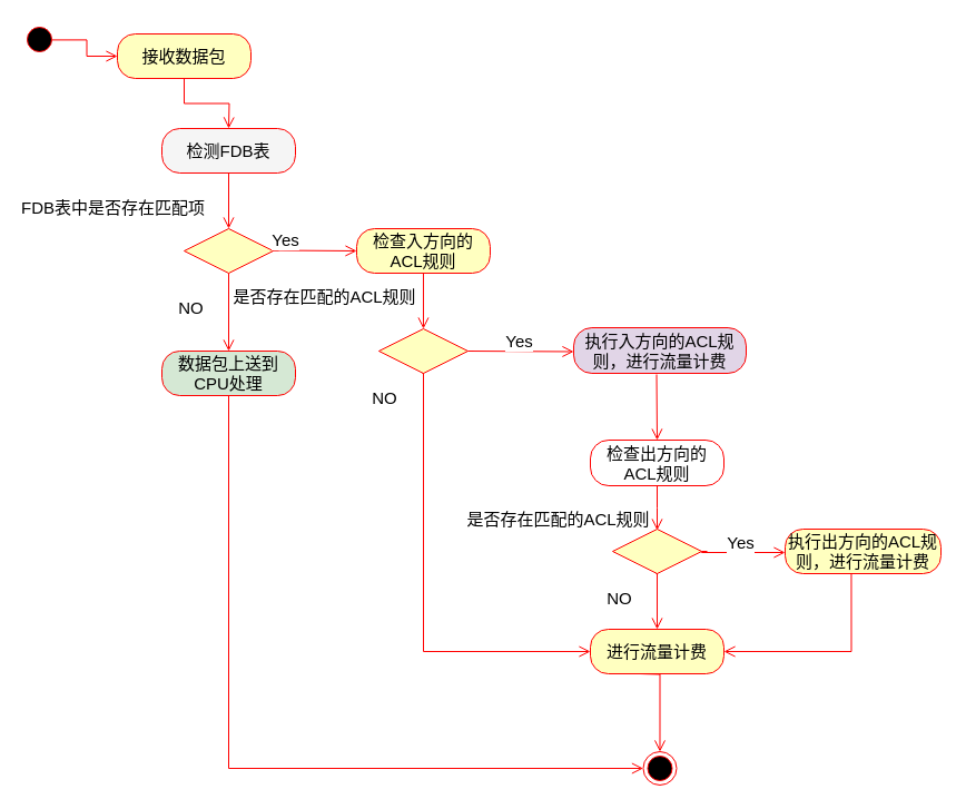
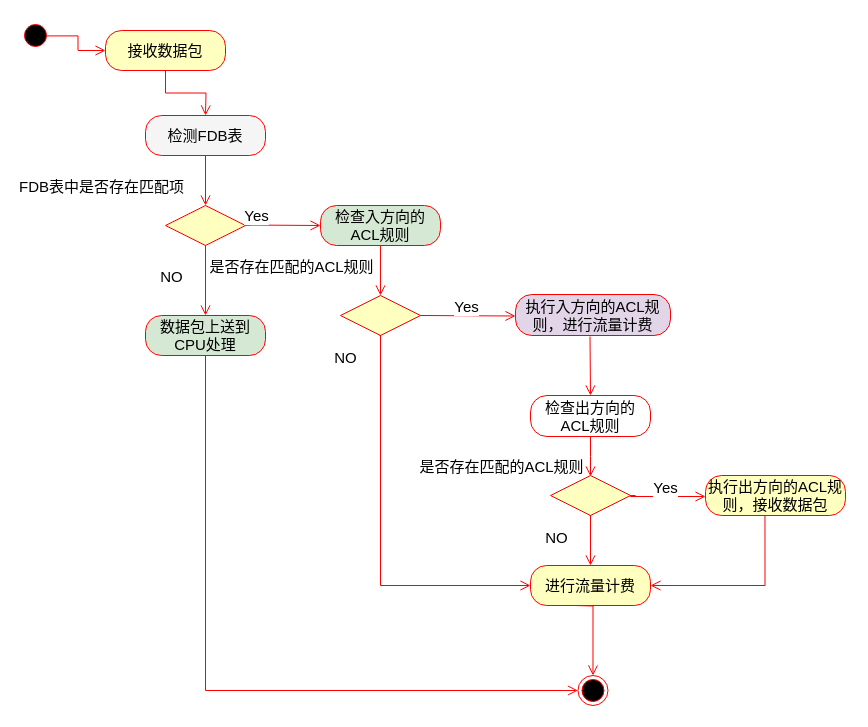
- <mxCell id="9" value="检查入方向的ACL规则" style="rounded=1;whiteSpace=wrap;html=1;arcSize=40;fontColor=#000000;fillColor=#ffffc0;strokeColor=#ff0000;fontSize=15;" vertex="1" parent="1"><mxGeometry x="319.98" y="205" width="120" height="40" as="geometry" /></mxCell>
+ <mxCell id="9" value="检查入方向的ACL规则" style="rounded=1;whiteSpace=wrap;html=1;arcSize=40;fontColor=#000000;fillColor=#d5e8d4;strokeColor=#ff0000;fontSize=15;" vertex="1" parent="1"><mxGeometry x="319.98" y="205" width="120" height="40" as="geometry" /></mxCell>
- <mxCell id="33" value="执行出方向的ACL规则，进行流量计费" style="rounded=1;whiteSpace=wrap;html=1;arcSize=40;fontColor=#000000;fillColor=#ffffc0;strokeColor=#ff0000;fontSize=15;" vertex="1" parent="1"><mxGeometry x="705" y="475" width="140.02" height="40" as="geometry" /></mxCell>
+ <mxCell id="33" value="执行出方向的ACL规则，接收数据包" style="rounded=1;whiteSpace=wrap;html=1;arcSize=40;fontColor=#000000;fillColor=#ffffc0;strokeColor=#ff0000;fontSize=15;" vertex="1" parent="1"><mxGeometry x="705" y="475" width="140.02" height="40" as="geometry" /></mxCell>
